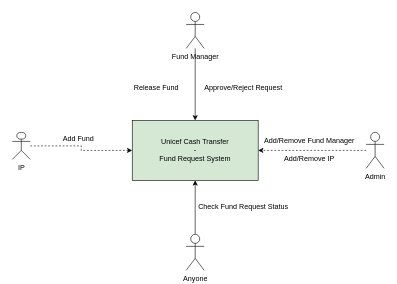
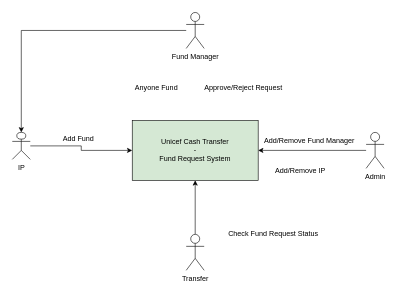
- <mxCell id="11" value="Release Fund" style="text;html=1;align=center;verticalAlign=middle;resizable=0;points=[];autosize=1;strokeColor=none;fillColor=none;" vertex="1" parent="1"><mxGeometry x="210" y="130" width="100" height="30" as="geometry" /></mxCell>
+ <mxCell id="11" value="Anyone Fund" style="text;html=1;align=center;verticalAlign=middle;resizable=0;points=[];autosize=1;strokeColor=none;fillColor=none;" vertex="1" parent="1"><mxGeometry x="210" y="130" width="100" height="30" as="geometry" /></mxCell>
- <mxCell id="5" style="edgeStyle=orthogonalEdgeStyle;rounded=0;orthogonalLoop=1;jettySize=auto;html=1;" edge="1" parent="1" source="6" target="4"><mxGeometry relative="1" as="geometry" /></mxCell>
+ <mxCell id="5" style="edgeStyle=orthogonalEdgeStyle;rounded=0;orthogonalLoop=1;jettySize=auto;html=1;" edge="1" parent="1" source="6" target="3"><mxGeometry relative="1" as="geometry" /></mxCell>
- <mxCell id="2" style="edgeStyle=orthogonalEdgeStyle;rounded=0;orthogonalLoop=1;jettySize=auto;html=1;entryX=0;entryY=0.5;entryDx=0;entryDy=0;dashed=1;" edge="1" parent="1" source="3" target="4"><mxGeometry relative="1" as="geometry" /></mxCell>
+ <mxCell id="2" style="edgeStyle=orthogonalEdgeStyle;rounded=0;orthogonalLoop=1;jettySize=auto;html=1;entryX=0;entryY=0.5;entryDx=0;entryDy=0;" edge="1" parent="1" source="3" target="4"><mxGeometry relative="1" as="geometry" /></mxCell>
- <mxCell id="13" style="edgeStyle=orthogonalEdgeStyle;rounded=0;orthogonalLoop=1;jettySize=auto;html=1;entryX=1;entryY=0.5;entryDx=0;entryDy=0;dashed=1;" edge="1" parent="1" source="14" target="4"><mxGeometry relative="1" as="geometry" /></mxCell>
+ <mxCell id="13" style="edgeStyle=orthogonalEdgeStyle;rounded=0;orthogonalLoop=1;jettySize=auto;html=1;entryX=1;entryY=0.5;entryDx=0;entryDy=0;" edge="1" parent="1" source="14" target="4"><mxGeometry relative="1" as="geometry" /></mxCell>
- <mxCell id="16" value="Add/Remove IP" style="text;html=1;align=center;verticalAlign=middle;resizable=0;points=[];autosize=1;strokeColor=none;fillColor=none;" vertex="1" parent="1"><mxGeometry x="460" y="250" width="110" height="30" as="geometry" /></mxCell>
+ <mxCell id="16" value="Add/Remove IP" style="text;html=1;align=center;verticalAlign=middle;resizable=0;points=[];autosize=1;strokeColor=none;fillColor=none;" vertex="1" parent="1"><mxGeometry x="445" y="270" width="110" height="30" as="geometry" /></mxCell>
- <mxCell id="12" value="Check Fund Request Status" style="text;html=1;align=center;verticalAlign=middle;resizable=0;points=[];autosize=1;strokeColor=none;fillColor=none;" vertex="1" parent="1"><mxGeometry x="320" y="330" width="170" height="30" as="geometry" /></mxCell>
+ <mxCell id="12" value="Check Fund Request Status" style="text;html=1;align=center;verticalAlign=middle;resizable=0;points=[];autosize=1;strokeColor=none;fillColor=none;" vertex="1" parent="1"><mxGeometry x="370" y="375" width="170" height="30" as="geometry" /></mxCell>
- <mxCell id="8" value="Anyone" style="shape=umlActor;verticalLabelPosition=bottom;verticalAlign=top;html=1;outlineConnect=0;" vertex="1" parent="1"><mxGeometry x="310" y="390" width="30" height="60" as="geometry" /></mxCell>
+ <mxCell id="8" value="Transfer" style="shape=umlActor;verticalLabelPosition=bottom;verticalAlign=top;html=1;outlineConnect=0;" vertex="1" parent="1"><mxGeometry x="310" y="390" width="30" height="60" as="geometry" /></mxCell>
